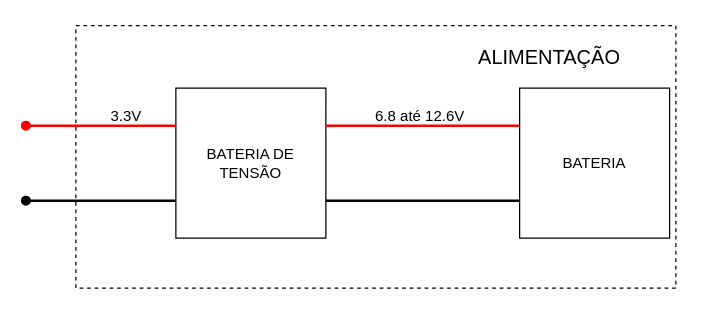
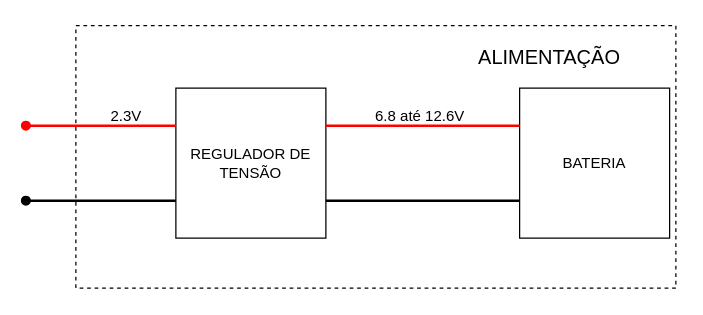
- <mxCell id="12" value="&lt;font style=&quot;font-size: 12px&quot;&gt;3.3V&lt;/font&gt;" style="edgeLabel;html=1;align=center;verticalAlign=middle;resizable=0;points=[];fontSize=16;labelBackgroundColor=none;" parent="1" vertex="1" connectable="0"><mxGeometry x="99.995" y="90" as="geometry" /></mxCell>
+ <mxCell id="12" value="&lt;font style=&quot;font-size: 12px&quot;&gt;2.3V&lt;/font&gt;" style="edgeLabel;html=1;align=center;verticalAlign=middle;resizable=0;points=[];fontSize=16;labelBackgroundColor=none;" parent="1" vertex="1" connectable="0"><mxGeometry x="99.995" y="90" as="geometry" /></mxCell>
- <mxCell id="3" value="BATERIA DE TENSÃO" style="rounded=0;whiteSpace=wrap;html=1;fillColor=default;" parent="1" vertex="1"><mxGeometry x="140" y="70" width="120" height="120" as="geometry" /></mxCell>
+ <mxCell id="3" value="REGULADOR DE TENSÃO" style="rounded=0;whiteSpace=wrap;html=1;fillColor=default;" parent="1" vertex="1"><mxGeometry x="140" y="70" width="120" height="120" as="geometry" /></mxCell>
